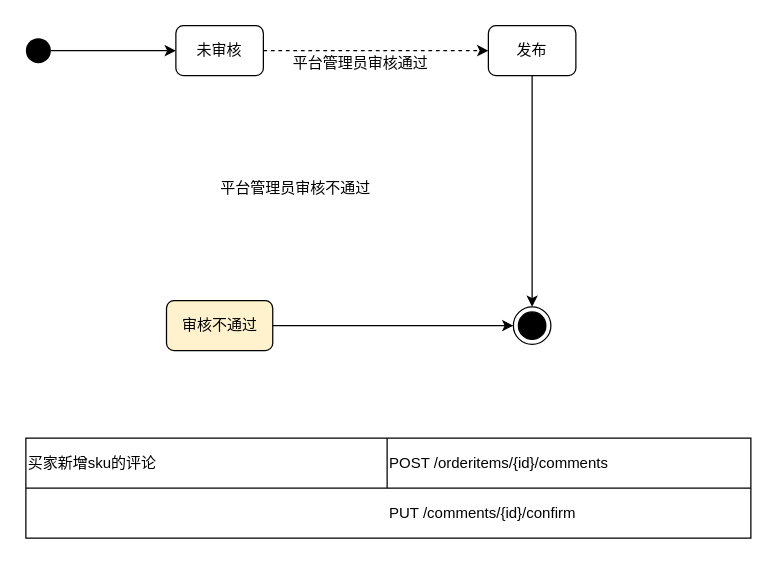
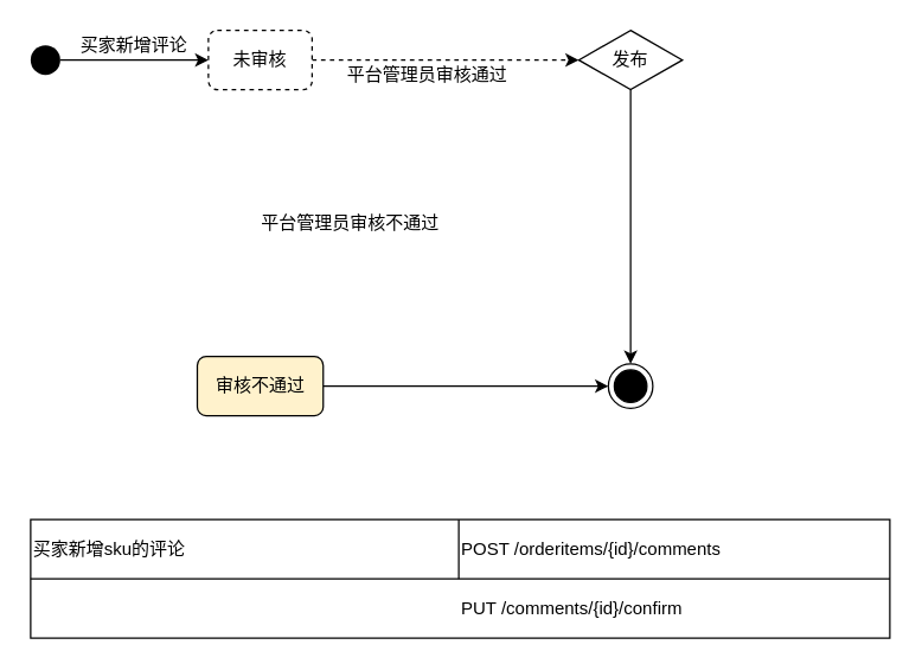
+ <mxCell id="6" value="买家新增评论" style="text;html=1;strokeColor=none;fillColor=none;align=center;verticalAlign=middle;whiteSpace=wrap;rounded=0;" parent="1" vertex="1"><mxGeometry x="50" y="20" width="80" height="20" as="geometry" /></mxCell>
- <mxCell id="5" value="未审核" style="rounded=1;whiteSpace=wrap;html=1;" parent="1" vertex="1"><mxGeometry x="140" y="20" width="70" height="40" as="geometry" /></mxCell>
+ <mxCell id="5" value="未审核" style="rounded=1;whiteSpace=wrap;html=1;dashed=1;" parent="1" vertex="1"><mxGeometry x="140" y="20" width="70" height="40" as="geometry" /></mxCell>
- <mxCell id="8" value="发布" style="rounded=1;whiteSpace=wrap;html=1;" parent="1" vertex="1"><mxGeometry x="390" y="20" width="70" height="40" as="geometry" /></mxCell>
+ <mxCell id="8" value="发布" style="rhombus;whiteSpace=wrap;html=1;" parent="1" vertex="1"><mxGeometry x="390" y="20" width="70" height="40" as="geometry" /></mxCell>
